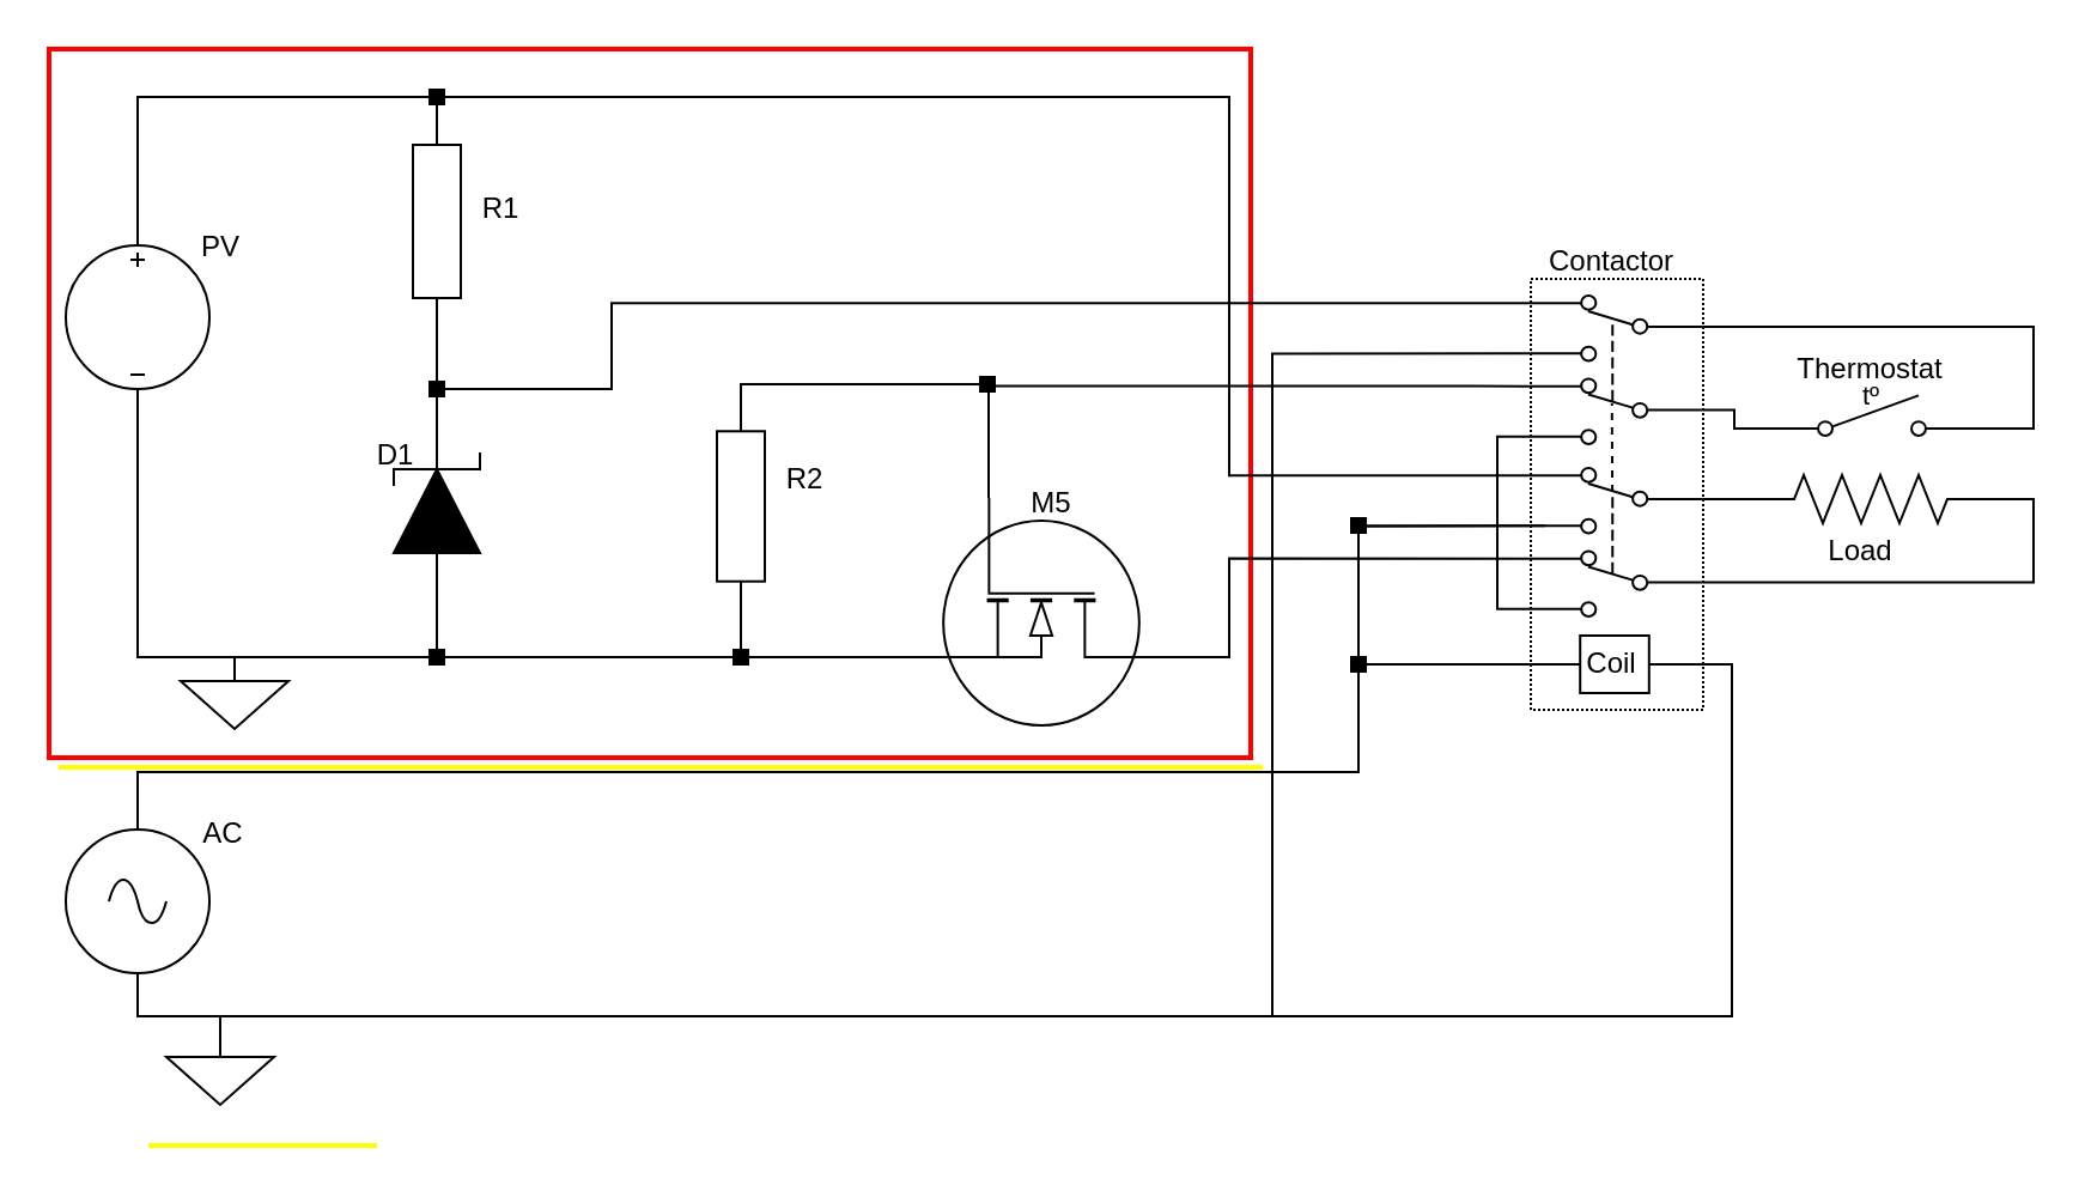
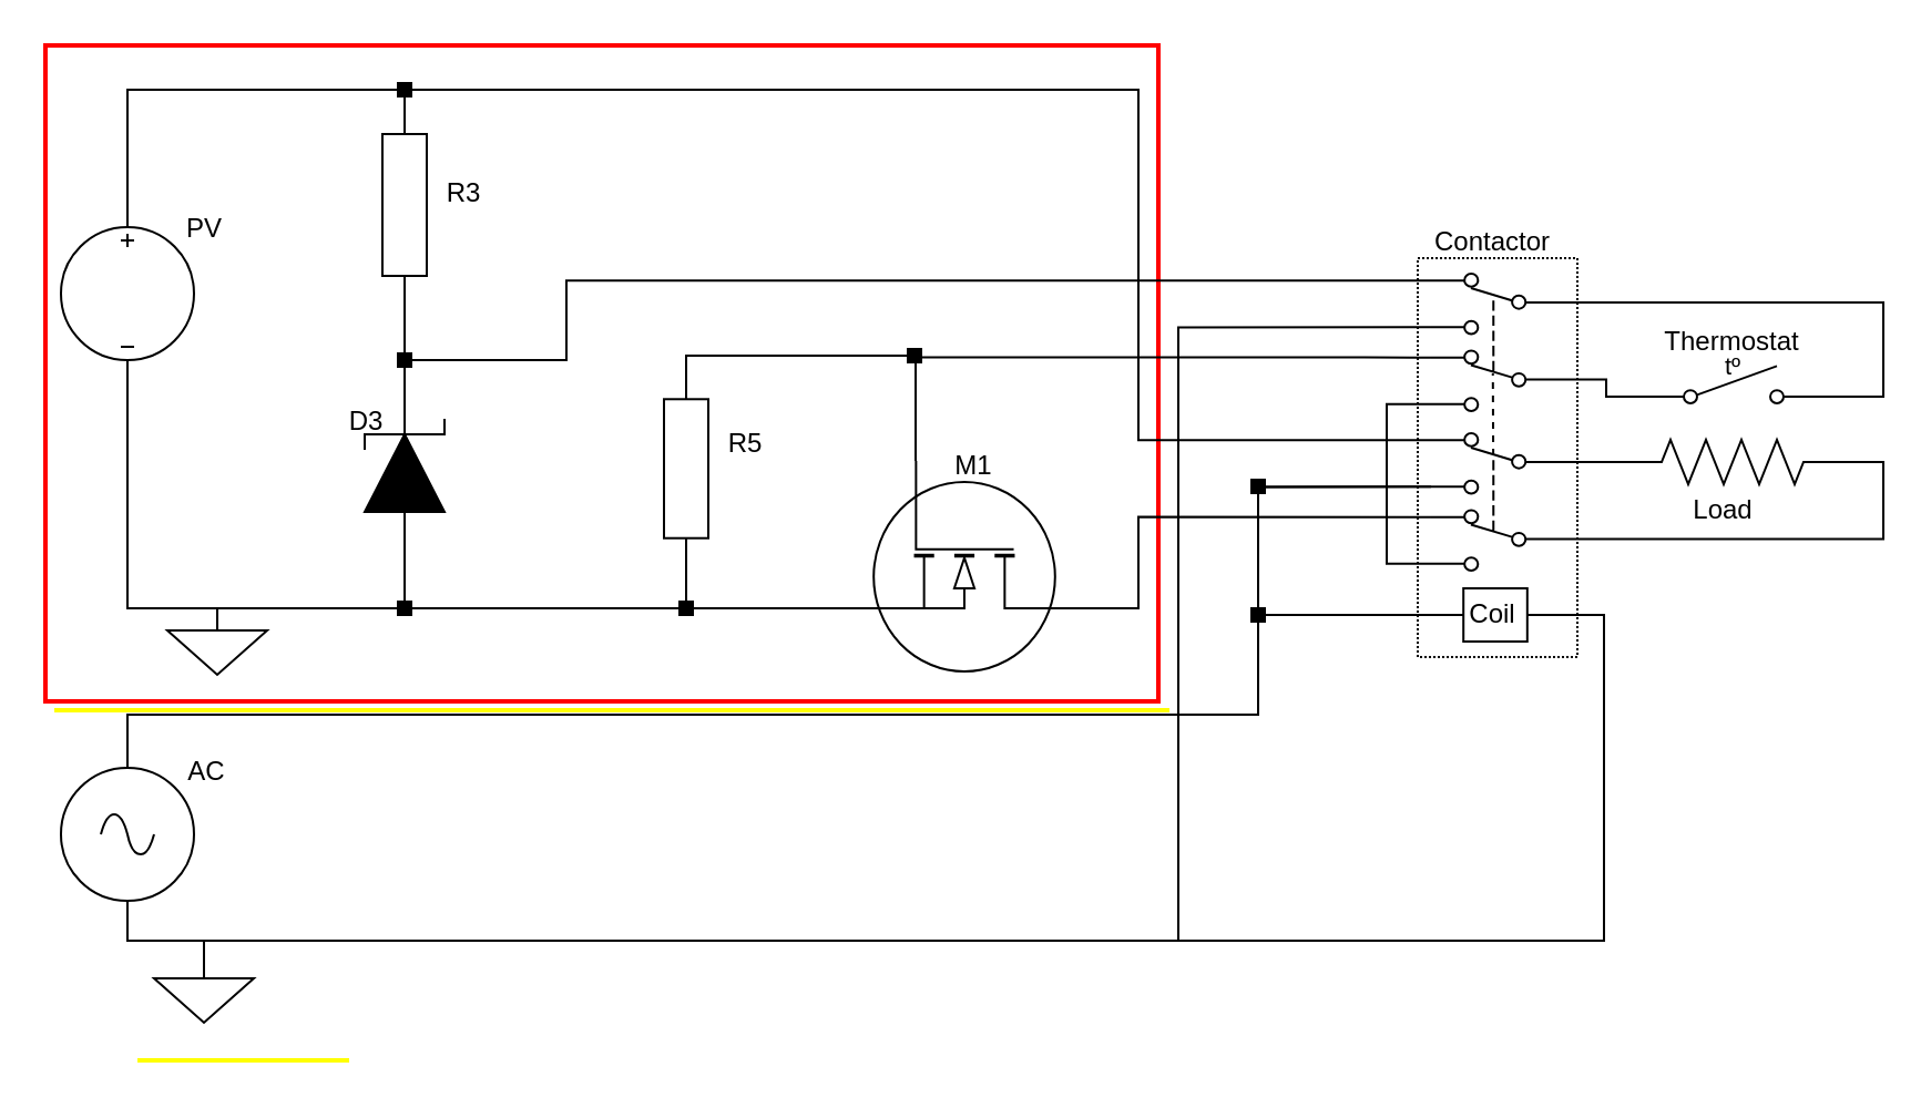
- <mxCell id="45" value="R1" style="text;html=1;strokeColor=none;fillColor=none;align=center;verticalAlign=middle;whiteSpace=wrap;rounded=0;" parent="1" vertex="1"><mxGeometry x="179" y="71.5" width="60" height="30" as="geometry" /></mxCell>
+ <mxCell id="45" value="R3" style="text;html=1;strokeColor=none;fillColor=none;align=center;verticalAlign=middle;whiteSpace=wrap;rounded=0;" parent="1" vertex="1"><mxGeometry x="179" y="71.5" width="60" height="30" as="geometry" /></mxCell>
- <mxCell id="46" value="D1" style="text;html=1;strokeColor=none;fillColor=none;align=center;verticalAlign=middle;whiteSpace=wrap;rounded=0;" parent="1" vertex="1"><mxGeometry x="135" y="175" width="60" height="30" as="geometry" /></mxCell>
+ <mxCell id="46" value="D3" style="text;html=1;strokeColor=none;fillColor=none;align=center;verticalAlign=middle;whiteSpace=wrap;rounded=0;" parent="1" vertex="1"><mxGeometry x="135" y="175" width="60" height="30" as="geometry" /></mxCell>
- <mxCell id="52" value="R2" style="text;html=1;strokeColor=none;fillColor=none;align=center;verticalAlign=middle;whiteSpace=wrap;rounded=0;" parent="1" vertex="1"><mxGeometry x="306" y="184.5" width="60" height="30" as="geometry" /></mxCell>
+ <mxCell id="52" value="R5" style="text;html=1;strokeColor=none;fillColor=none;align=center;verticalAlign=middle;whiteSpace=wrap;rounded=0;" parent="1" vertex="1"><mxGeometry x="306" y="184.5" width="60" height="30" as="geometry" /></mxCell>
- <mxCell id="47" value="M5" style="text;html=1;strokeColor=none;fillColor=none;align=center;verticalAlign=middle;whiteSpace=wrap;rounded=0;" parent="1" vertex="1"><mxGeometry x="408.5" y="195" width="60" height="30" as="geometry" /></mxCell>
+ <mxCell id="47" value="M1" style="text;html=1;strokeColor=none;fillColor=none;align=center;verticalAlign=middle;whiteSpace=wrap;rounded=0;" parent="1" vertex="1"><mxGeometry x="408.5" y="195" width="60" height="30" as="geometry" /></mxCell>
